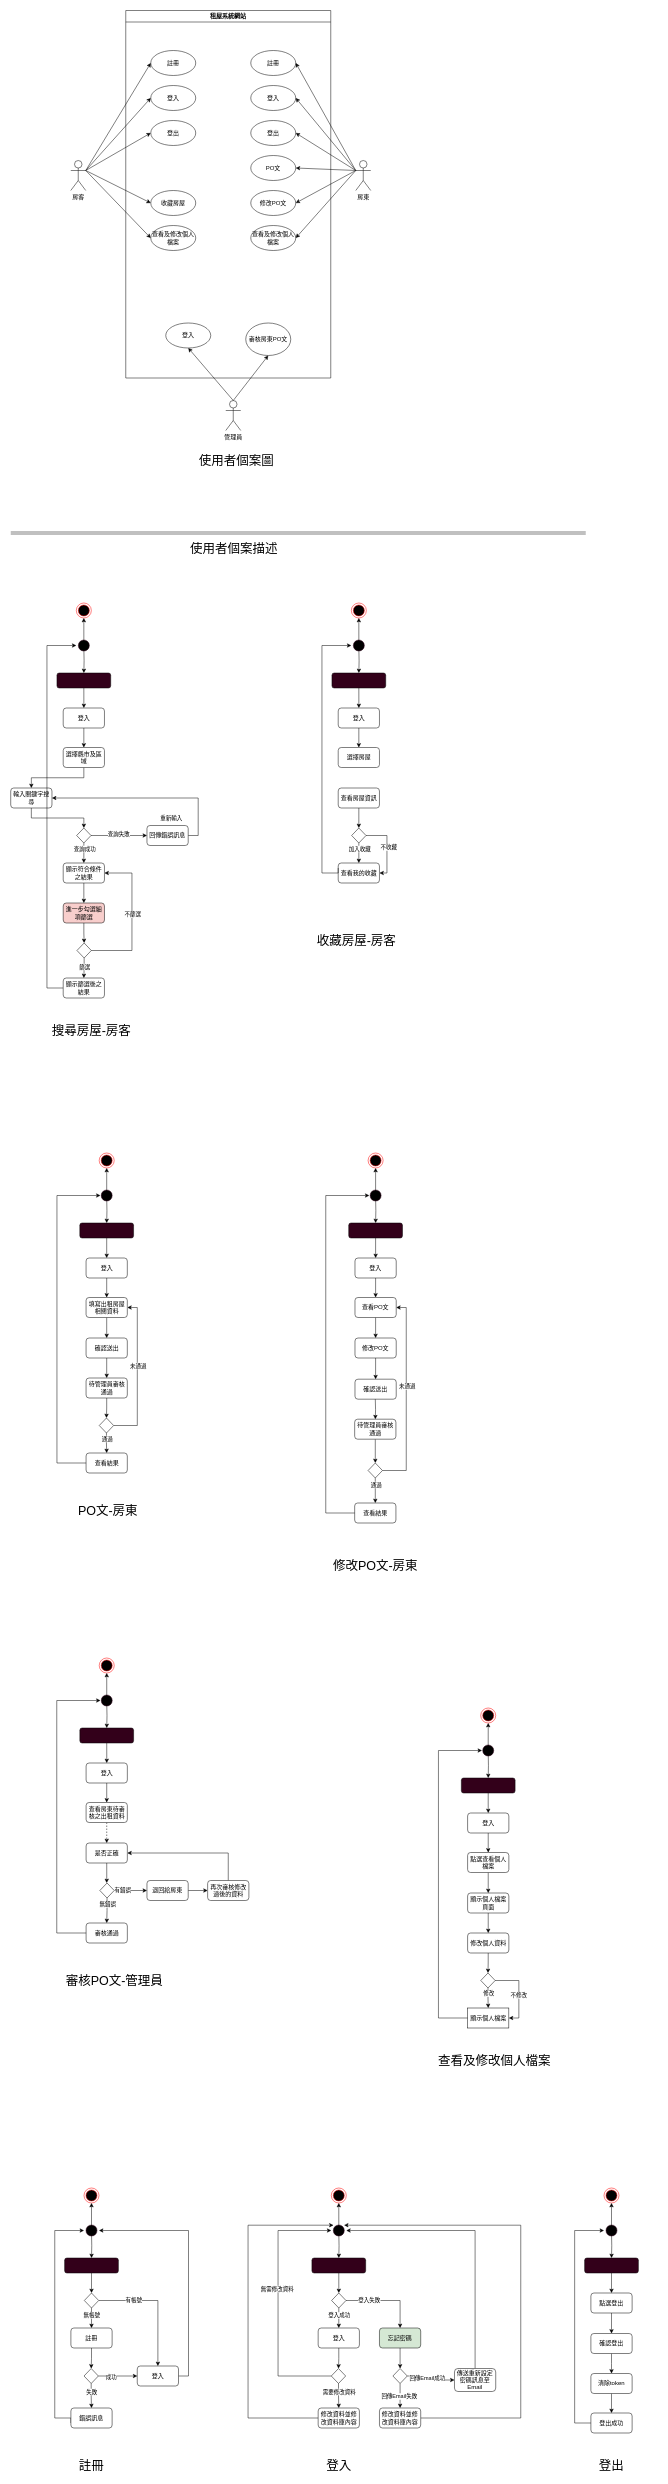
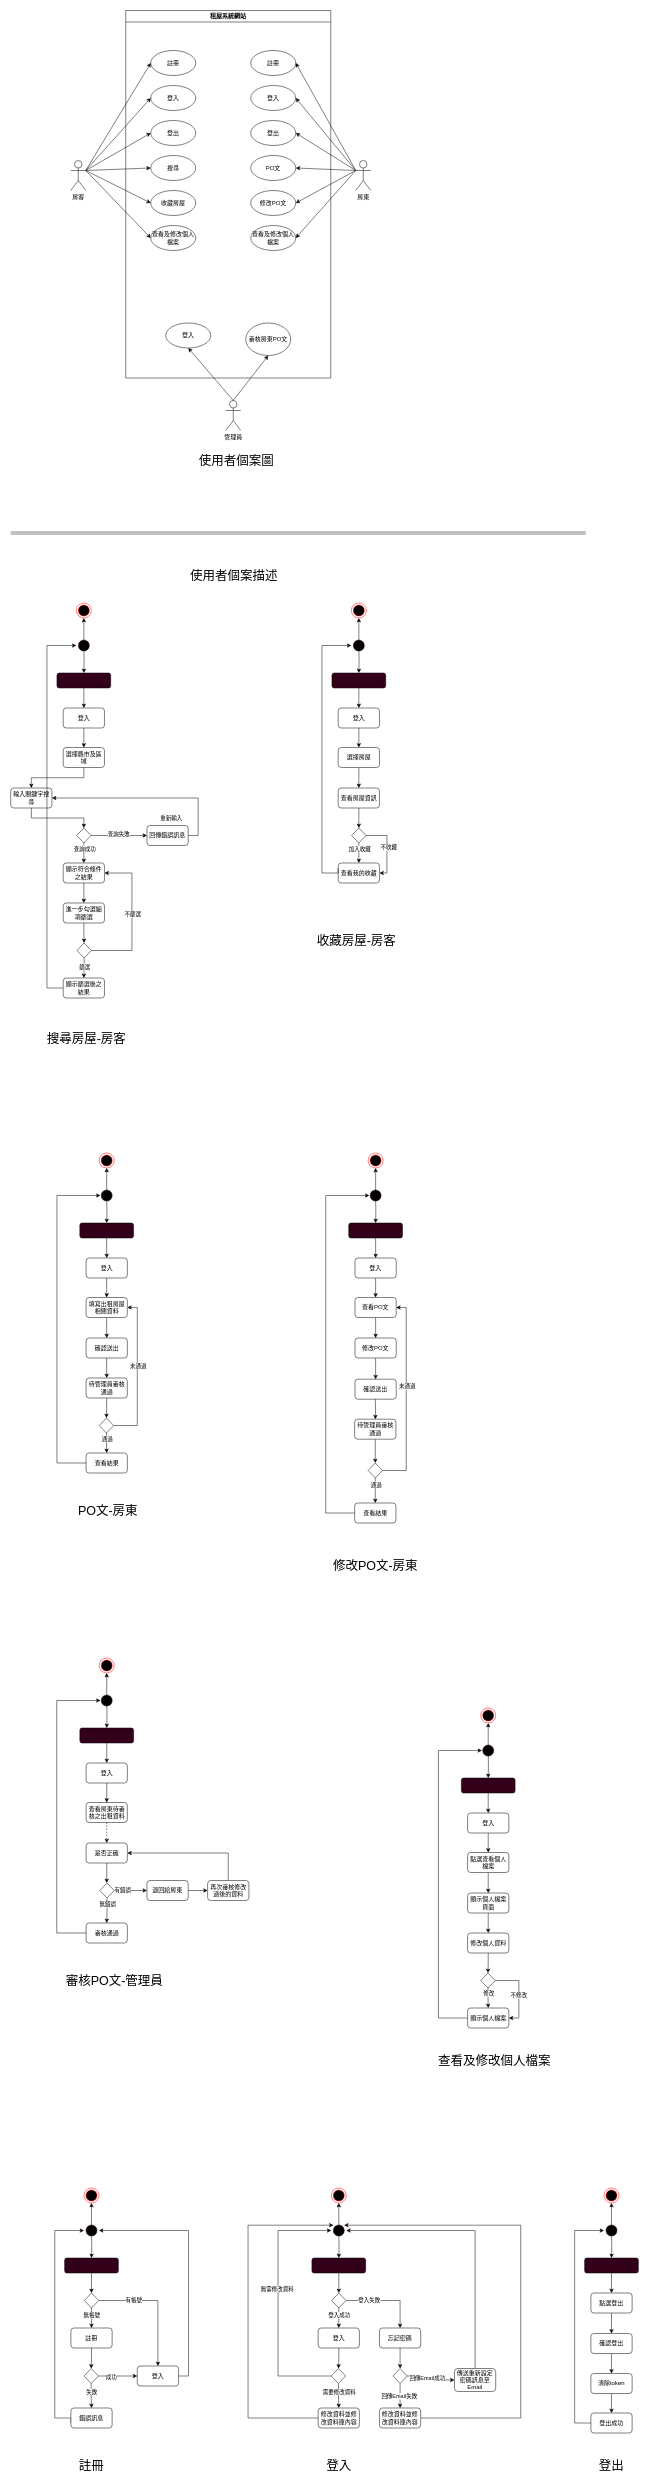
+ <mxCell id="11" value="" style="endArrow=classic;html=1;rounded=0;exitX=1;exitY=0.333;exitDx=0;exitDy=0;exitPerimeter=0;entryX=0;entryY=0.5;entryDx=0;entryDy=0;" edge="1" parent="2" source="3" target="6"><mxGeometry width="50" height="50" relative="1" as="geometry"><mxPoint x="-80" y="410" as="sourcePoint" /><mxPoint x="-90" y="400" as="targetPoint" /></mxGeometry></mxCell>
+ <mxCell id="6" value="&lt;font style=&quot;vertical-align: inherit;&quot;&gt;&lt;font style=&quot;vertical-align: inherit;&quot;&gt;&lt;font style=&quot;vertical-align: inherit;&quot;&gt;&lt;font style=&quot;vertical-align: inherit;&quot;&gt;搜尋&lt;/font&gt;&lt;/font&gt;&lt;/font&gt;&lt;/font&gt;" style="ellipse;whiteSpace=wrap;html=1;" vertex="1" parent="2"><mxGeometry x="50" y="290" width="90" height="50" as="geometry" /></mxCell>
- <mxCell id="164" value="&lt;span style=&quot;font-size: 25px;&quot;&gt;使用者個案描述&lt;/span&gt;" style="text;html=1;align=center;verticalAlign=middle;whiteSpace=wrap;rounded=0;" vertex="1" parent="1"><mxGeometry x="375.93" y="1080" width="183" height="30" as="geometry" /></mxCell>
+ <mxCell id="164" value="&lt;span style=&quot;font-size: 25px;&quot;&gt;使用者個案描述&lt;/span&gt;" style="text;html=1;align=center;verticalAlign=middle;whiteSpace=wrap;rounded=0;" vertex="1" parent="1"><mxGeometry x="375.93" y="1135" width="183" height="30" as="geometry" /></mxCell>
+ <mxCell id="81" style="edgeStyle=orthogonalEdgeStyle;rounded=0;orthogonalLoop=1;jettySize=auto;html=1;exitX=0.5;exitY=1;exitDx=0;exitDy=0;entryX=0.5;entryY=0;entryDx=0;entryDy=0;" edge="1" parent="1" source="82" target="74"><mxGeometry relative="1" as="geometry" /></mxCell>
- <mxCell id="57" value="進一步勾選細項篩選" style="rounded=1;whiteSpace=wrap;html=1;fillColor=#f8cecc;" vertex="1" parent="1"><mxGeometry x="125.94" y="1805" width="82.5" height="40" as="geometry" /></mxCell>
+ <mxCell id="57" value="進一步勾選細項篩選" style="rounded=1;whiteSpace=wrap;html=1;" vertex="1" parent="1"><mxGeometry x="125.94" y="1805" width="82.5" height="40" as="geometry" /></mxCell>
- <mxCell id="166" value="&lt;span style=&quot;font-size: 25px;&quot;&gt;搜尋房屋-房客&lt;/span&gt;" style="text;html=1;align=center;verticalAlign=middle;whiteSpace=wrap;rounded=0;" vertex="1" parent="1"><mxGeometry x="91" y="2045" width="183" height="30" as="geometry" /></mxCell>
+ <mxCell id="166" value="&lt;span style=&quot;font-size: 25px;&quot;&gt;搜尋房屋-房客&lt;/span&gt;" style="text;html=1;align=center;verticalAlign=middle;whiteSpace=wrap;rounded=0;" vertex="1" parent="1"><mxGeometry x="81" y="2060" width="183" height="30" as="geometry" /></mxCell>
- <mxCell id="99" value="顯示個人檔案" style="whiteSpace=wrap;html=1;rounded=0;" vertex="1" parent="1"><mxGeometry x="934.69" y="4015" width="82.5" height="40" as="geometry" /></mxCell>
+ <mxCell id="99" value="顯示個人檔案" style="rounded=1;whiteSpace=wrap;html=1;" vertex="1" parent="1"><mxGeometry x="934.69" y="4015" width="82.5" height="40" as="geometry" /></mxCell>
- <mxCell id="240" value="忘記密碼" style="rounded=1;whiteSpace=wrap;html=1;fillColor=#d5e8d4;" vertex="1" parent="1"><mxGeometry x="758.43" y="4655" width="82.5" height="40" as="geometry" /></mxCell>
+ <mxCell id="240" value="忘記密碼" style="rounded=1;whiteSpace=wrap;html=1;" vertex="1" parent="1"><mxGeometry x="758.43" y="4655" width="82.5" height="40" as="geometry" /></mxCell>
